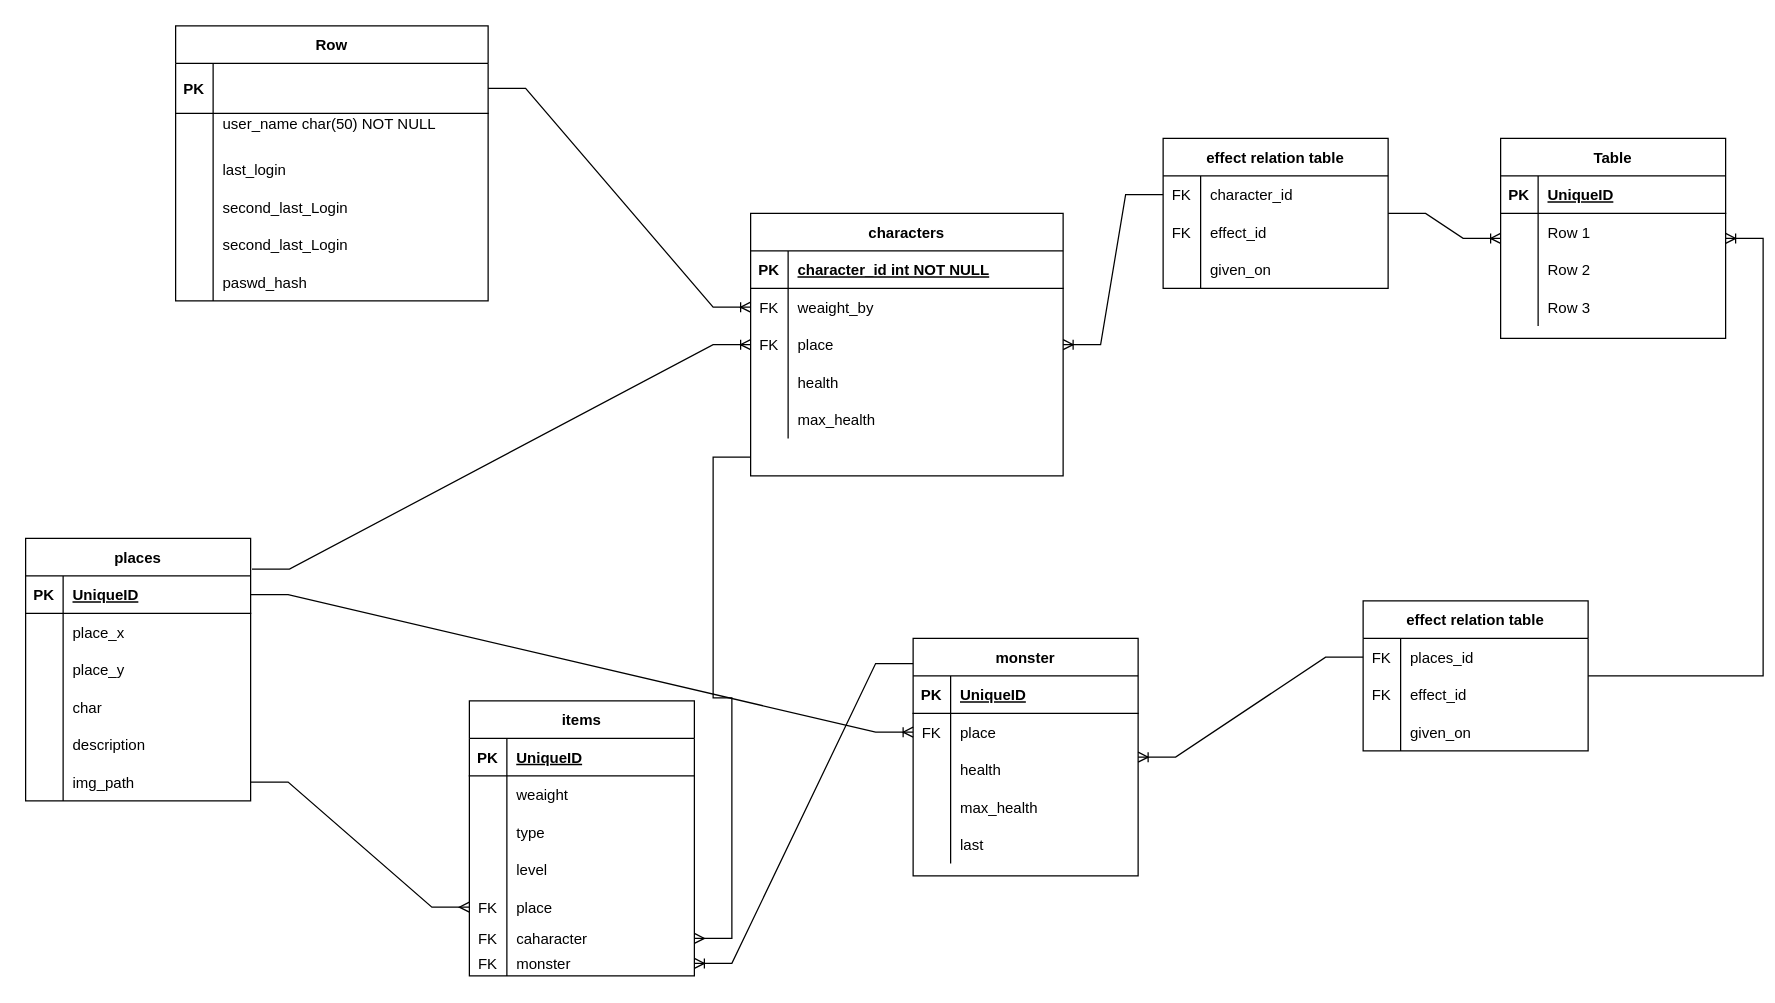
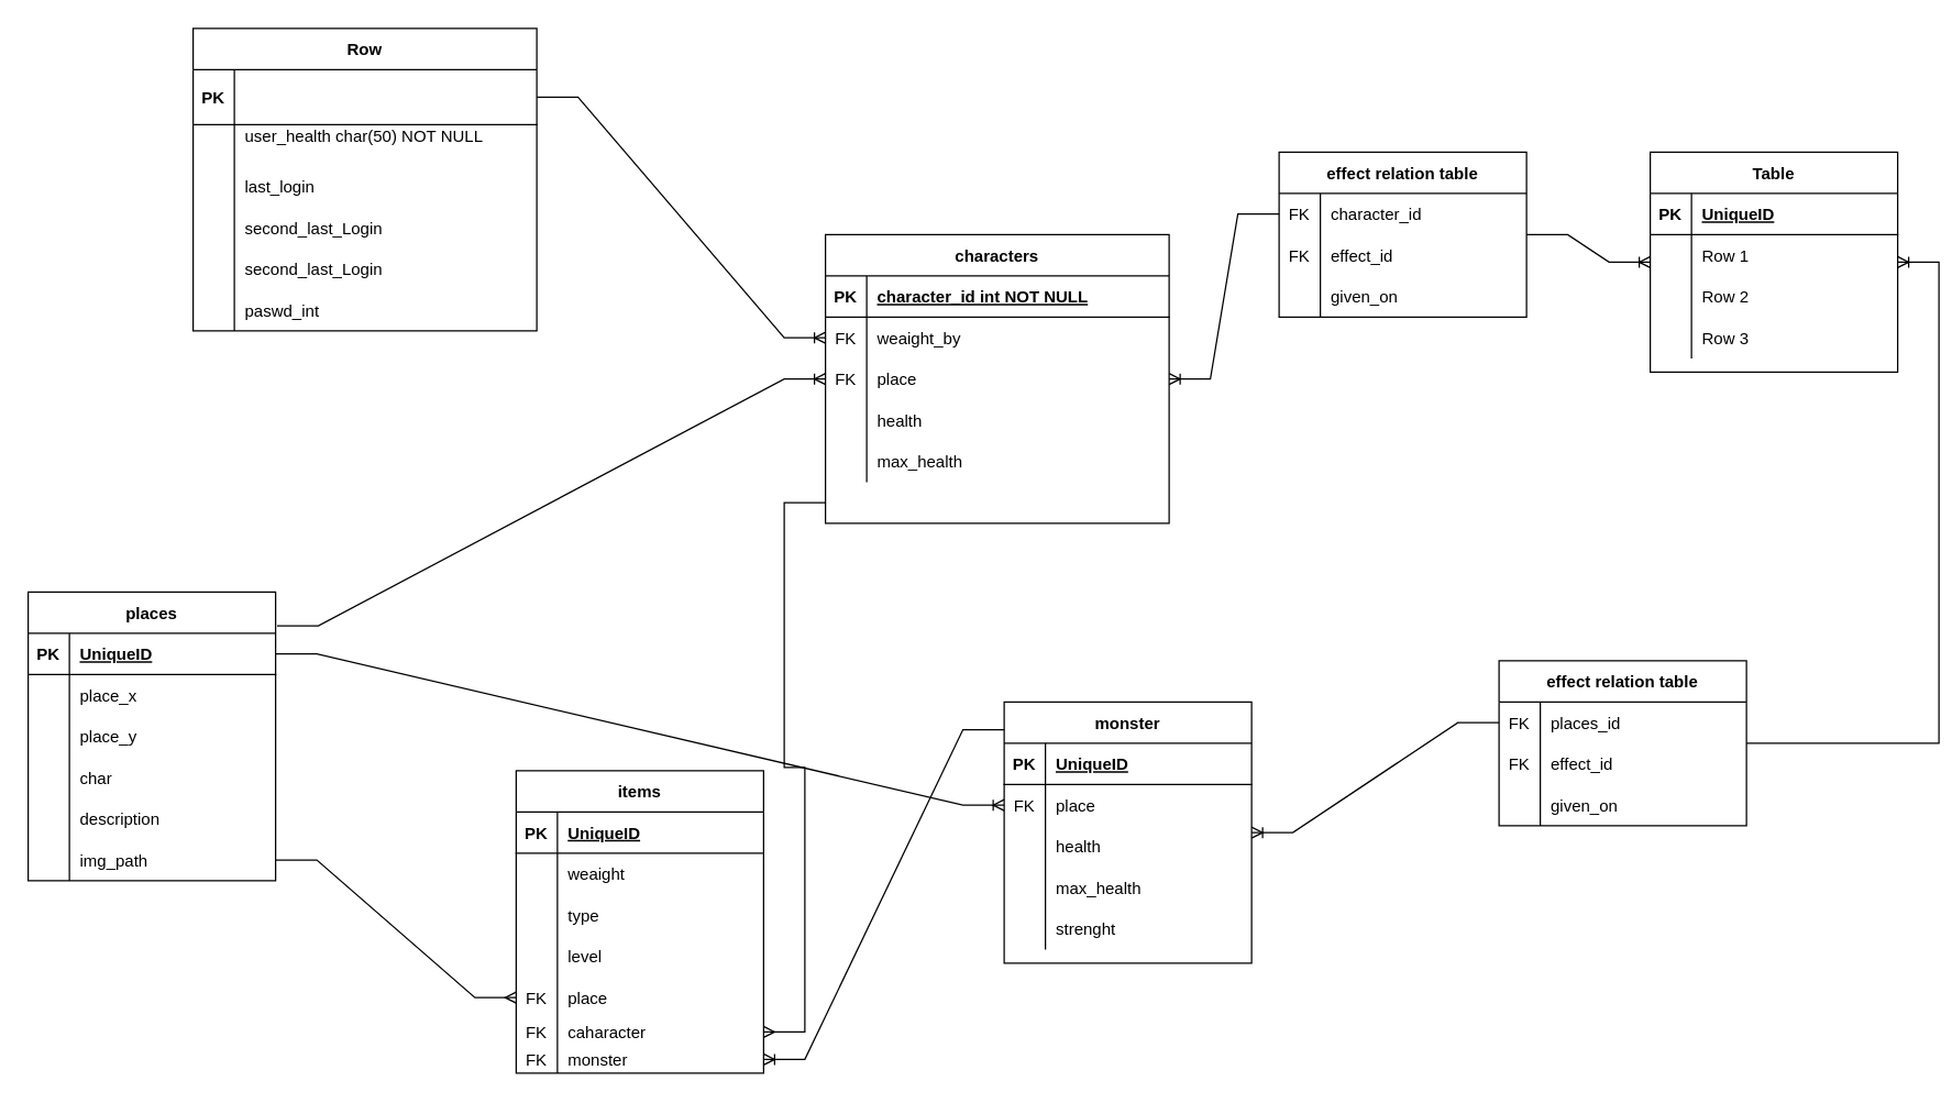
- <mxCell id="7" value="user_name char(50) NOT NULL&#10;" style="shape=partialRectangle;overflow=hidden;connectable=0;fillColor=none;top=0;left=0;bottom=0;right=0;align=left;spacingLeft=6;" parent="5" vertex="1"><mxGeometry x="30" width="220" height="30" as="geometry"><mxRectangle width="220" height="30" as="alternateBounds" /></mxGeometry></mxCell>
+ <mxCell id="7" value="user_health char(50) NOT NULL&#10;" style="shape=partialRectangle;overflow=hidden;connectable=0;fillColor=none;top=0;left=0;bottom=0;right=0;align=left;spacingLeft=6;" parent="5" vertex="1"><mxGeometry x="30" width="220" height="30" as="geometry"><mxRectangle width="220" height="30" as="alternateBounds" /></mxGeometry></mxCell>
- <mxCell id="19" value="paswd_hash" style="shape=partialRectangle;overflow=hidden;connectable=0;fillColor=none;top=0;left=0;bottom=0;right=0;align=left;spacingLeft=6;" vertex="1" parent="17"><mxGeometry x="30" width="220" height="30" as="geometry"><mxRectangle width="220" height="30" as="alternateBounds" /></mxGeometry></mxCell>
+ <mxCell id="19" value="paswd_int" style="shape=partialRectangle;overflow=hidden;connectable=0;fillColor=none;top=0;left=0;bottom=0;right=0;align=left;spacingLeft=6;" vertex="1" parent="17"><mxGeometry x="30" width="220" height="30" as="geometry"><mxRectangle width="220" height="30" as="alternateBounds" /></mxGeometry></mxCell>
- <mxCell id="111" value="last" style="shape=partialRectangle;connectable=0;fillColor=none;top=0;left=0;bottom=0;right=0;align=left;spacingLeft=6;overflow=hidden;startSize=30;" vertex="1" parent="109"><mxGeometry x="30" width="150" height="30" as="geometry"><mxRectangle width="150" height="30" as="alternateBounds" /></mxGeometry></mxCell>
+ <mxCell id="111" value="strenght" style="shape=partialRectangle;connectable=0;fillColor=none;top=0;left=0;bottom=0;right=0;align=left;spacingLeft=6;overflow=hidden;startSize=30;" vertex="1" parent="109"><mxGeometry x="30" width="150" height="30" as="geometry"><mxRectangle width="150" height="30" as="alternateBounds" /></mxGeometry></mxCell>
